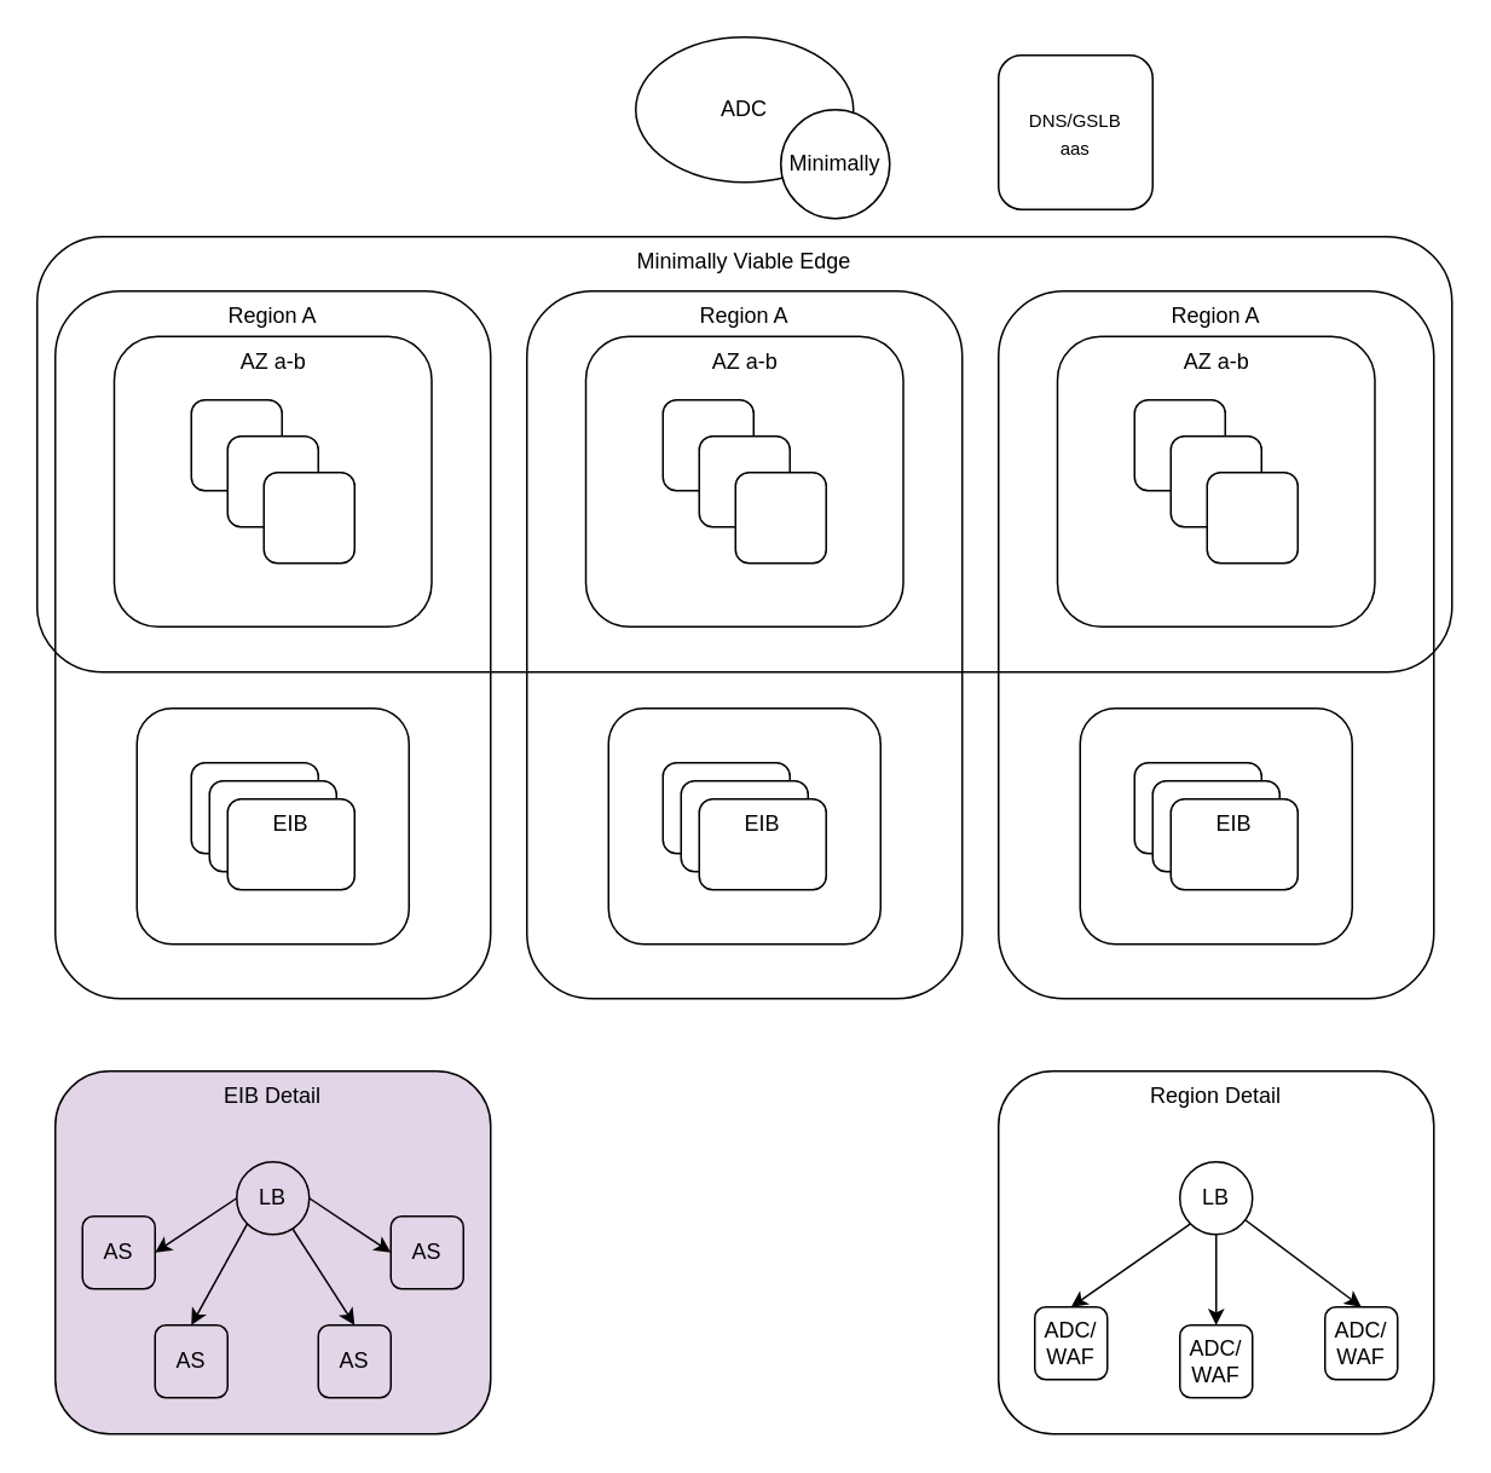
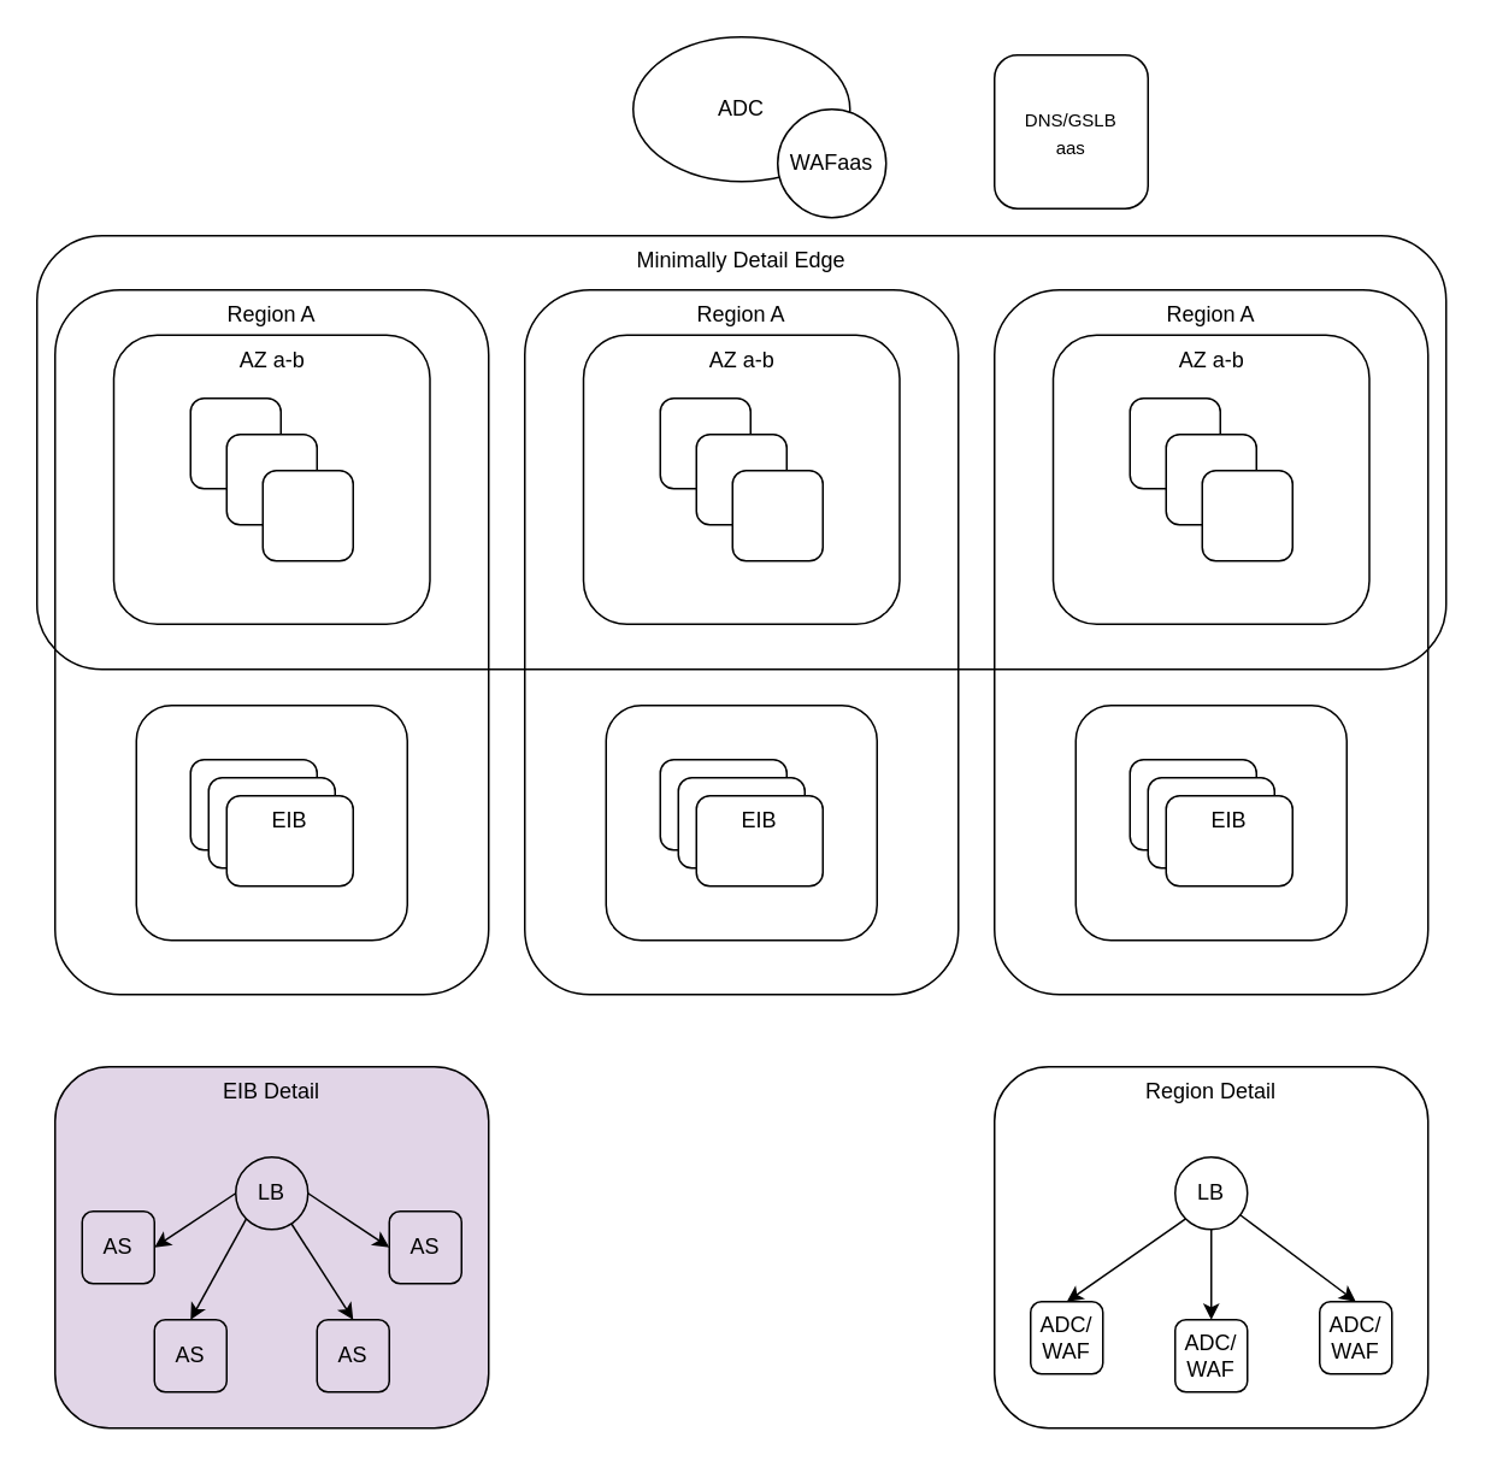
- <mxCell id="64" value="Minimally" style="ellipse;whiteSpace=wrap;html=1;aspect=fixed;" vertex="1" parent="1"><mxGeometry x="430" y="60" width="60" height="60" as="geometry" /></mxCell>
+ <mxCell id="64" value="WAFaas" style="ellipse;whiteSpace=wrap;html=1;aspect=fixed;" vertex="1" parent="1"><mxGeometry x="430" y="60" width="60" height="60" as="geometry" /></mxCell>
- <mxCell id="44" value="Minimally Viable Edge" style="rounded=1;whiteSpace=wrap;html=1;verticalAlign=top;fillColor=none;" parent="4" vertex="1"><mxGeometry width="780" height="240" as="geometry" /></mxCell>
+ <mxCell id="44" value="Minimally Detail Edge" style="rounded=1;whiteSpace=wrap;html=1;verticalAlign=top;fillColor=none;" parent="4" vertex="1"><mxGeometry width="780" height="240" as="geometry" /></mxCell>
